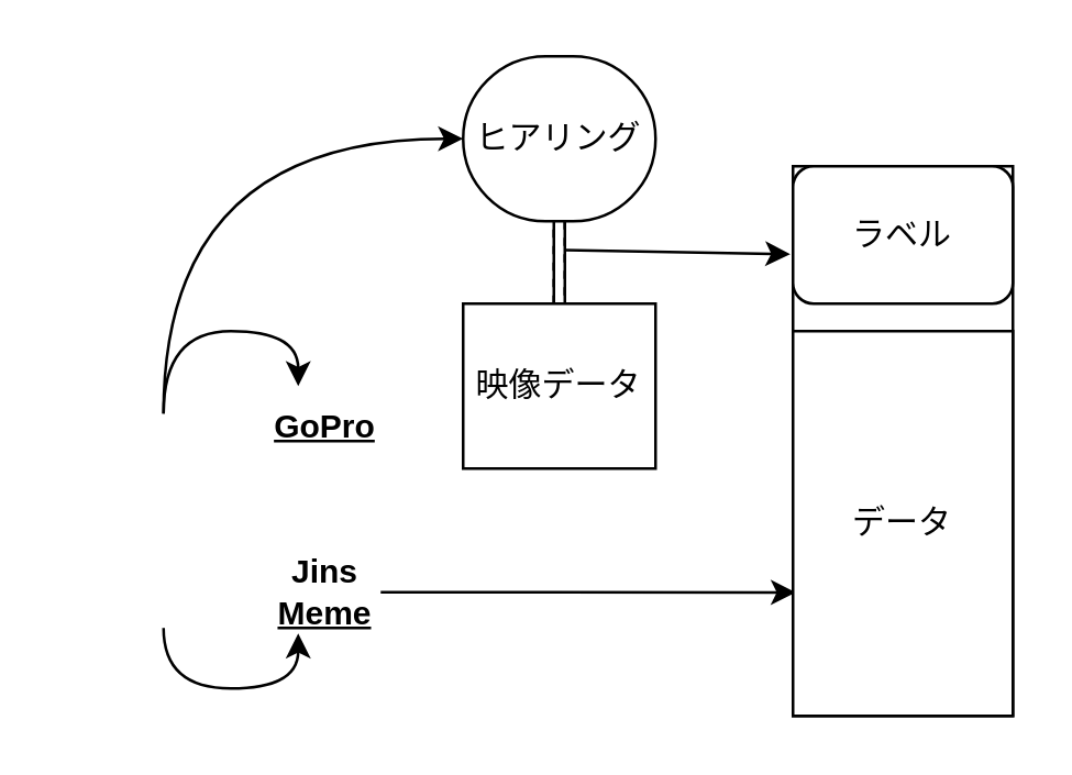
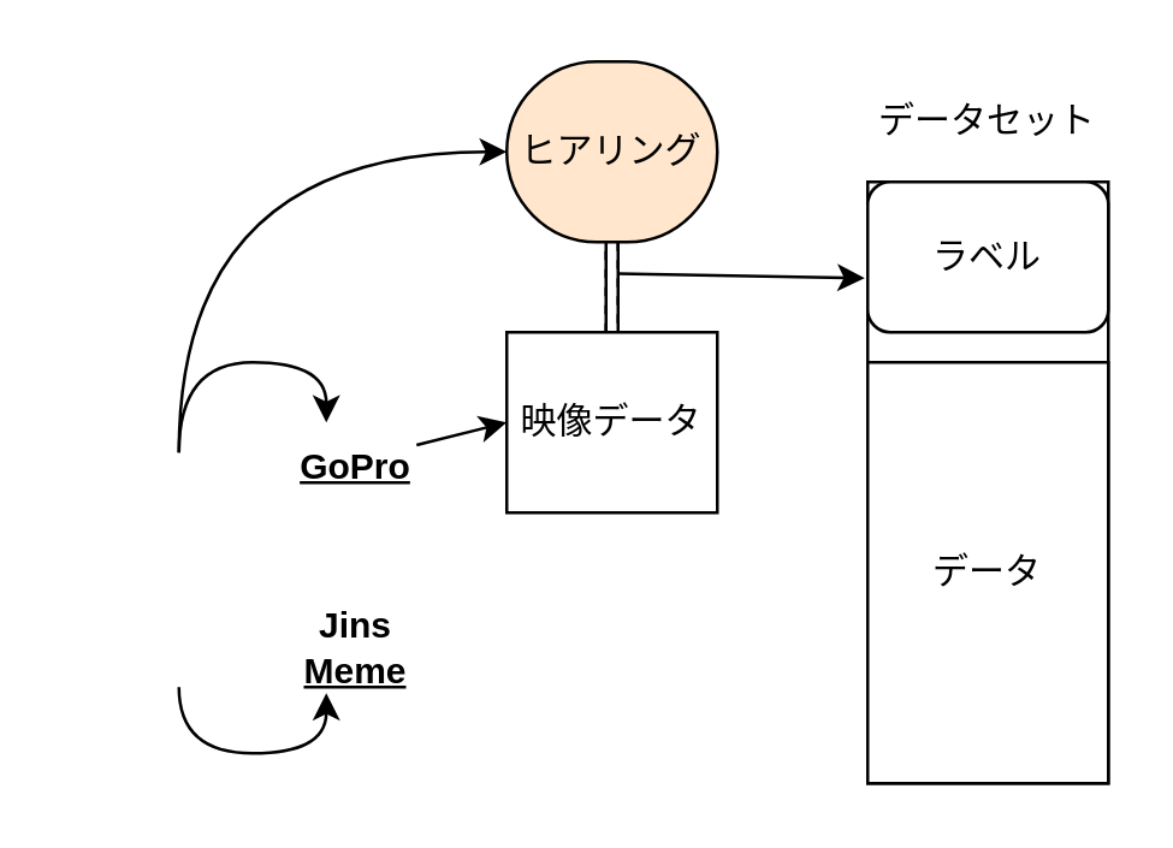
+ <mxCell id="18" value="データセット" style="text;html=1;strokeColor=none;fillColor=none;align=center;verticalAlign=middle;whiteSpace=wrap;rounded=0;" parent="1" vertex="1"><mxGeometry x="288" y="30" width="80" height="20" as="geometry" /></mxCell>
- <mxCell id="14" value="ヒアリング" style="rounded=1;whiteSpace=wrap;html=1;fillColor=#FFFFFF;arcSize=50;" parent="1" vertex="1"><mxGeometry x="168" y="20" width="70" height="60" as="geometry" /></mxCell>
+ <mxCell id="14" value="ヒアリング" style="rounded=1;whiteSpace=wrap;html=1;fillColor=#ffe6cc;arcSize=50;" parent="1" vertex="1"><mxGeometry x="168" y="20" width="70" height="60" as="geometry" /></mxCell>
+ <mxCell id="11" style="rounded=0;orthogonalLoop=1;jettySize=auto;html=1;exitX=1;exitY=0.25;exitDx=0;exitDy=0;entryX=0;entryY=0.5;entryDx=0;entryDy=0;" parent="1" source="12" target="8" edge="1"><mxGeometry relative="1" as="geometry" /></mxCell>
- <mxCell id="9" style="edgeStyle=none;rounded=0;orthogonalLoop=1;jettySize=auto;html=1;exitX=1;exitY=0.5;exitDx=0;exitDy=0;entryX=0.013;entryY=0.679;entryDx=0;entryDy=0;entryPerimeter=0;endArrow=classic;endFill=1;" parent="1" source="10" target="15" edge="1"><mxGeometry relative="1" as="geometry" /></mxCell>
